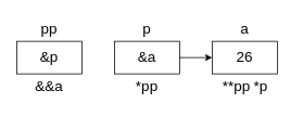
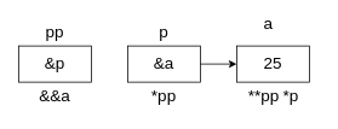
- <mxCell id="8" value="&lt;font style=&quot;font-size: 18px;&quot;&gt;a&lt;/font&gt;" style="text;html=1;strokeColor=none;fillColor=none;align=center;verticalAlign=middle;whiteSpace=wrap;rounded=0;" vertex="1" parent="1"><mxGeometry x="270" y="20" width="60" height="30" as="geometry" /></mxCell>
+ <mxCell id="8" value="&lt;font style=&quot;font-size: 18px;&quot;&gt;a&lt;/font&gt;" style="text;html=1;strokeColor=none;fillColor=none;align=center;verticalAlign=middle;whiteSpace=wrap;rounded=0;" vertex="1" parent="1"><mxGeometry x="265" y="10" width="60" height="30" as="geometry" /></mxCell>
- <mxCell id="5" value="&lt;font style=&quot;font-size: 18px;&quot;&gt;26&lt;/font&gt;" style="rounded=0;whiteSpace=wrap;html=1;fillColor=none;" vertex="1" parent="1"><mxGeometry x="260" y="50" width="80" height="40" as="geometry" /></mxCell>
+ <mxCell id="5" value="&lt;font style=&quot;font-size: 18px;&quot;&gt;25&lt;/font&gt;" style="rounded=0;whiteSpace=wrap;html=1;fillColor=none;" vertex="1" parent="1"><mxGeometry x="260" y="50" width="80" height="40" as="geometry" /></mxCell>
